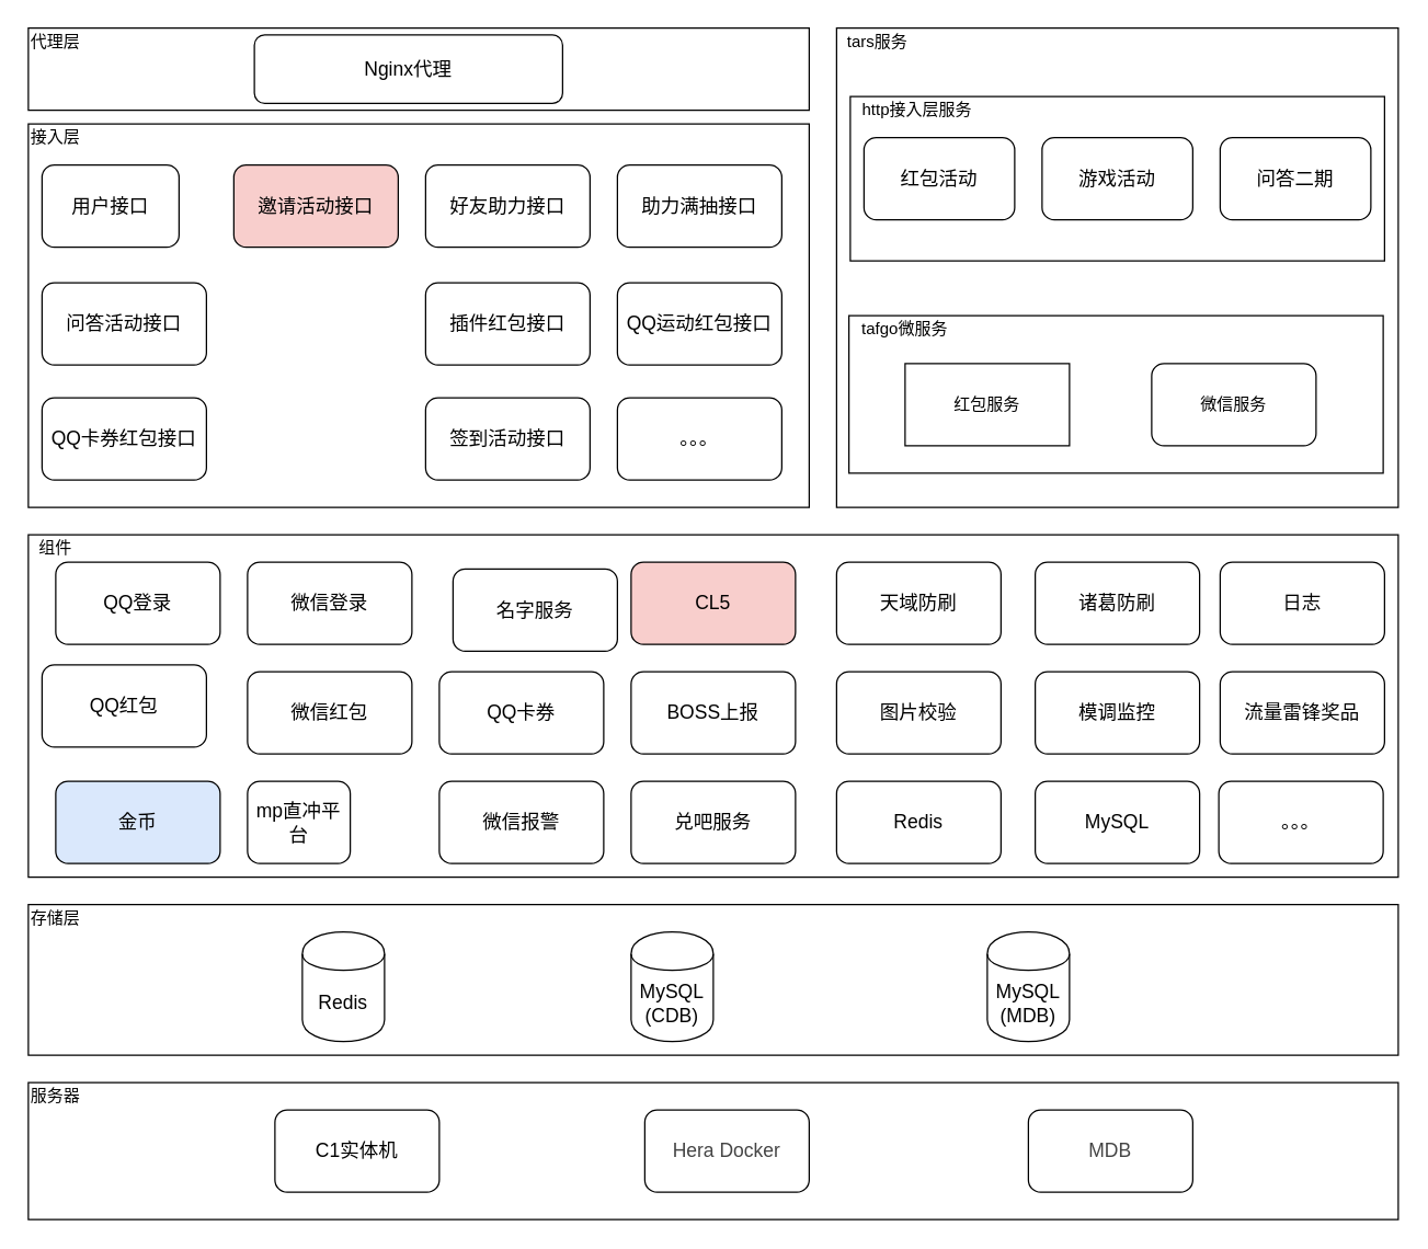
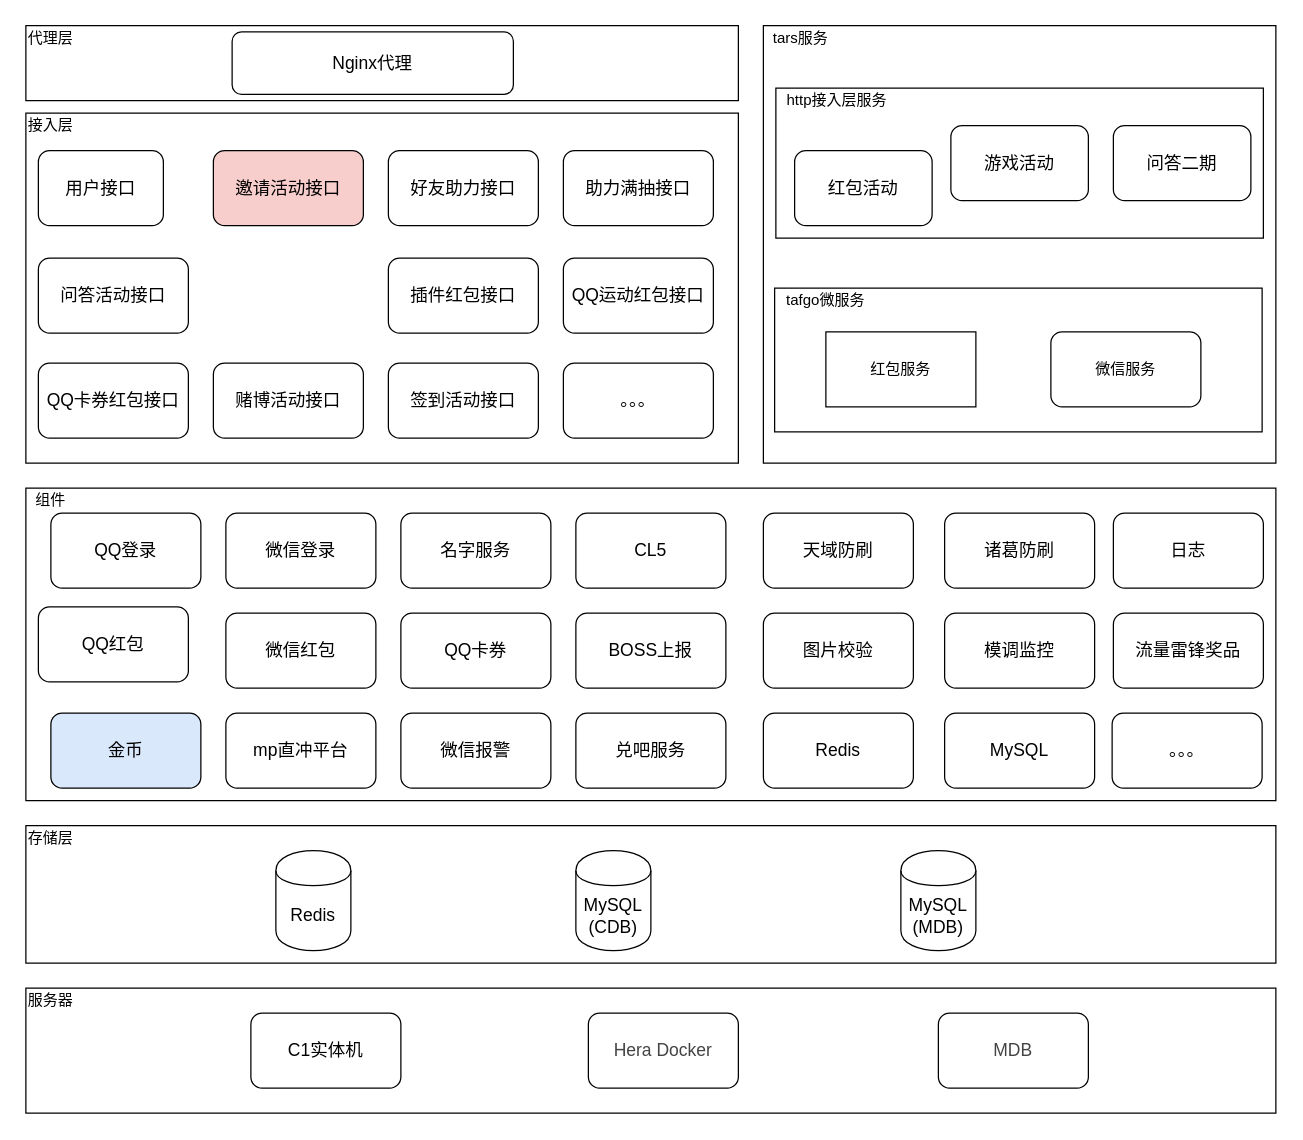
- <mxCell id="21" value="&lt;font style=&quot;font-size: 14px&quot;&gt;红包活动&lt;br&gt;&lt;/font&gt;" style="rounded=1;whiteSpace=wrap;html=1;" vertex="1" parent="1"><mxGeometry x="630" y="100" width="110" height="60" as="geometry" /></mxCell>
+ <mxCell id="21" value="&lt;font style=&quot;font-size: 14px&quot;&gt;红包活动&lt;br&gt;&lt;/font&gt;" style="rounded=1;whiteSpace=wrap;html=1;" vertex="1" parent="1"><mxGeometry x="635" y="120" width="110" height="60" as="geometry" /></mxCell>
+ <mxCell id="12" value="&lt;font style=&quot;font-size: 14px&quot;&gt;赌博活动接口&lt;/font&gt;" style="rounded=1;whiteSpace=wrap;html=1;" vertex="1" parent="1"><mxGeometry x="170" y="290" width="120" height="60" as="geometry" /></mxCell>
- <mxCell id="31" value="&lt;span style=&quot;font-size: 14px&quot;&gt;CL5&lt;/span&gt;" style="rounded=1;whiteSpace=wrap;html=1;fillColor=#f8cecc;" vertex="1" parent="1"><mxGeometry x="460" y="410" width="120" height="60" as="geometry" /></mxCell>
+ <mxCell id="31" value="&lt;span style=&quot;font-size: 14px&quot;&gt;CL5&lt;/span&gt;" style="rounded=1;whiteSpace=wrap;html=1;" vertex="1" parent="1"><mxGeometry x="460" y="410" width="120" height="60" as="geometry" /></mxCell>
- <mxCell id="30" value="&lt;span style=&quot;font-size: 14px&quot;&gt;名字服务&lt;/span&gt;" style="rounded=1;whiteSpace=wrap;html=1;" vertex="1" parent="1"><mxGeometry x="330" y="415" width="120" height="60" as="geometry" /></mxCell>
+ <mxCell id="30" value="&lt;span style=&quot;font-size: 14px&quot;&gt;名字服务&lt;/span&gt;" style="rounded=1;whiteSpace=wrap;html=1;" vertex="1" parent="1"><mxGeometry x="320" y="410" width="120" height="60" as="geometry" /></mxCell>
- <mxCell id="43" value="&lt;span style=&quot;font-size: 14px&quot;&gt;mp直冲平台&lt;/span&gt;" style="rounded=1;whiteSpace=wrap;html=1;" vertex="1" parent="1"><mxGeometry x="180" y="570" width="75" height="60" as="geometry" /></mxCell>
+ <mxCell id="43" value="&lt;span style=&quot;font-size: 14px&quot;&gt;mp直冲平台&lt;/span&gt;" style="rounded=1;whiteSpace=wrap;html=1;" vertex="1" parent="1"><mxGeometry x="180" y="570" width="120" height="60" as="geometry" /></mxCell>
